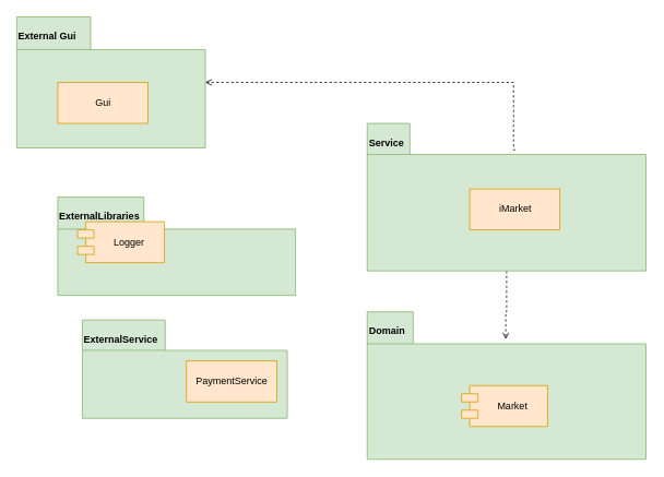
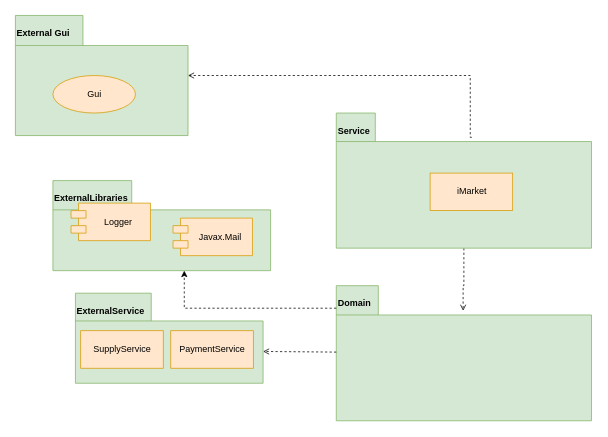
- <mxCell id="18" value="Gui" style="html=1;fillColor=#ffe6cc;strokeColor=#d79b00;" vertex="1" parent="1"><mxGeometry x="70" y="100" width="110" height="50" as="geometry" /></mxCell>
+ <mxCell id="18" value="Gui" style="ellipse;html=1;fillColor=#ffe6cc;strokeColor=#d79b00;" vertex="1" parent="1"><mxGeometry x="70" y="100" width="110" height="50" as="geometry" /></mxCell>
+ <mxCell id="15" value="Javax.Mail" style="shape=module;align=left;spacingLeft=20;align=center;verticalAlign=middle;fillColor=#ffe6cc;strokeColor=#d79b00;" parent="12" vertex="1"><mxGeometry x="160" y="50" width="105.88" height="50" as="geometry" /></mxCell>
+ <mxCell id="16" style="edgeStyle=orthogonalEdgeStyle;rounded=0;orthogonalLoop=1;jettySize=auto;html=1;dashed=1;" parent="1" source="2" target="13" edge="1"><mxGeometry relative="1" as="geometry"><mxPoint x="340" y="255" as="targetPoint" /><mxPoint x="457.5" y="255" as="sourcePoint" /><Array as="points"><mxPoint x="245" y="410" /></Array></mxGeometry></mxCell>
+ <mxCell id="10" value="SupplyService" style="html=1;fillColor=#ffe6cc;strokeColor=#d79b00;" parent="7" vertex="1"><mxGeometry x="7" y="50" width="110" height="50" as="geometry" /></mxCell>
+ <mxCell id="5" style="rounded=0;orthogonalLoop=1;jettySize=auto;html=1;entryX=1;entryY=0.647;entryDx=0;entryDy=0;entryPerimeter=0;dashed=1;endArrow=open;endFill=0;" parent="1" source="2" target="8" edge="1"><mxGeometry relative="1" as="geometry" /></mxCell>
- <mxCell id="6" value="Market" style="shape=module;align=left;spacingLeft=20;align=center;verticalAlign=middle;fillColor=#ffe6cc;strokeColor=#d79b00;" parent="1" vertex="1"><mxGeometry x="562.5" y="470" width="105" height="50" as="geometry" /></mxCell>
